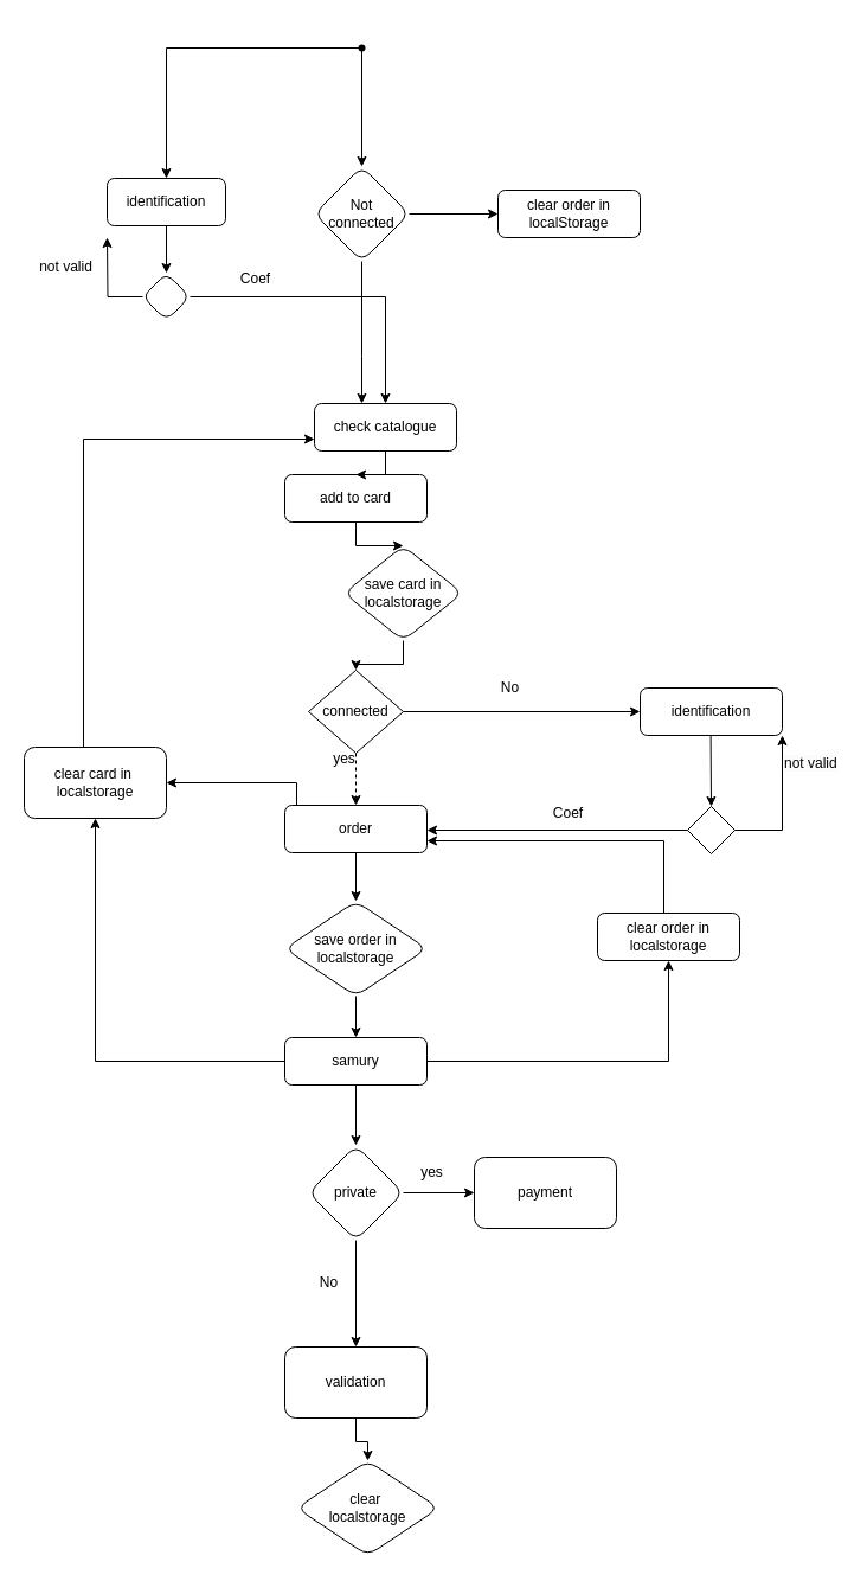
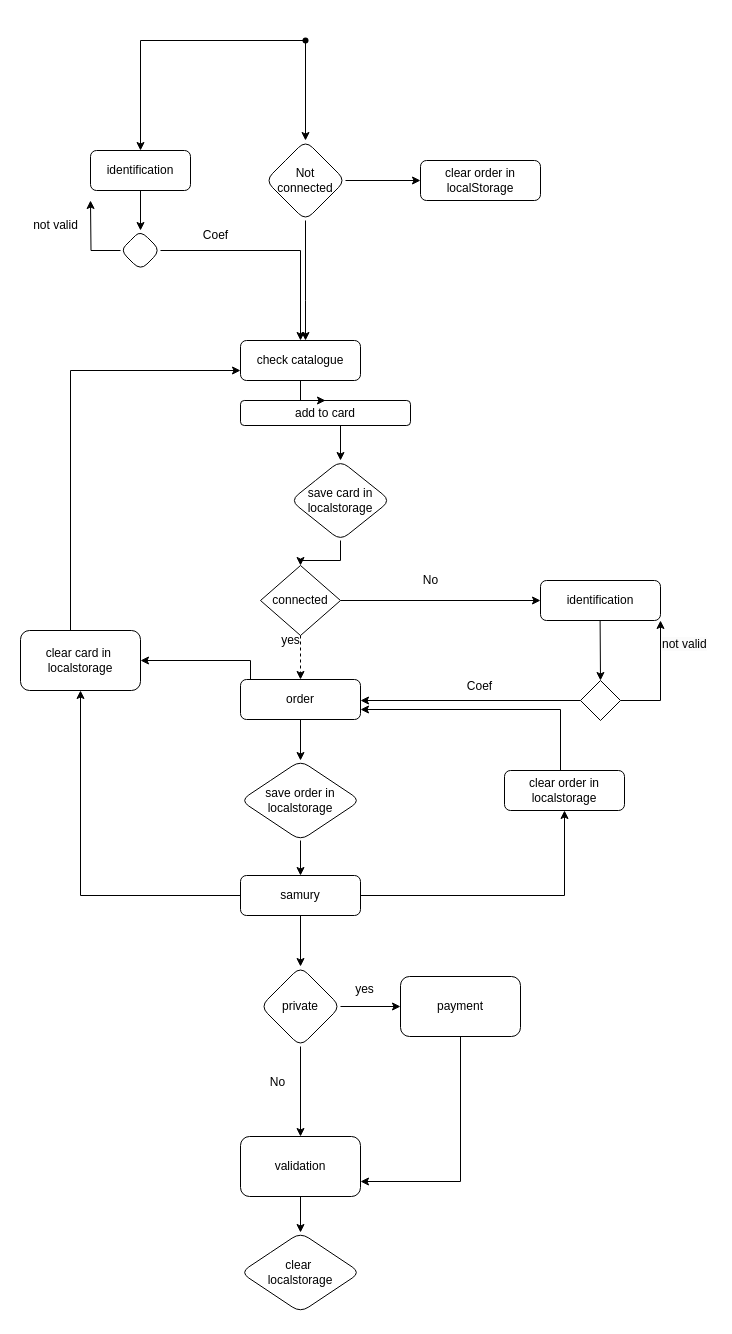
- <mxCell id="43" value="check catalogue" style="rounded=1;whiteSpace=wrap;html=1;fontSize=12;glass=0;strokeWidth=1;shadow=0;" parent="1" vertex="1"><mxGeometry x="265" y="340" width="120" height="40" as="geometry" /></mxCell>
+ <mxCell id="43" value="check catalogue" style="rounded=1;whiteSpace=wrap;html=1;fontSize=12;glass=0;strokeWidth=1;shadow=0;" parent="1" vertex="1"><mxGeometry x="240" y="340" width="120" height="40" as="geometry" /></mxCell>
- <mxCell id="4" value="add to card" style="rounded=1;whiteSpace=wrap;html=1;fontSize=12;glass=0;strokeWidth=1;shadow=0;" parent="1" vertex="1"><mxGeometry x="240" y="400" width="120" height="40" as="geometry" /></mxCell>
+ <mxCell id="4" value="add to card" style="rounded=1;whiteSpace=wrap;html=1;fontSize=12;glass=0;strokeWidth=1;shadow=0;" parent="1" vertex="1"><mxGeometry x="240" y="400" width="170" height="25" as="geometry" /></mxCell>
+ <mxCell id="36" style="edgeStyle=orthogonalEdgeStyle;rounded=0;orthogonalLoop=1;jettySize=auto;html=1;entryX=1;entryY=0.75;entryDx=0;entryDy=0;" edge="1" parent="1" source="37" target="39"><mxGeometry relative="1" as="geometry"><Array as="points"><mxPoint x="460" y="1181" /></Array></mxGeometry></mxCell>
- <mxCell id="56" value="clear&amp;nbsp;&lt;br&gt;localstorage" style="rhombus;whiteSpace=wrap;html=1;rounded=1;glass=0;strokeWidth=1;shadow=0;" vertex="1" parent="1"><mxGeometry x="250" y="1232" width="120" height="80" as="geometry" /></mxCell>
+ <mxCell id="56" value="clear&amp;nbsp;&lt;br&gt;localstorage" style="rhombus;whiteSpace=wrap;html=1;rounded=1;glass=0;strokeWidth=1;shadow=0;" vertex="1" parent="1"><mxGeometry x="240" y="1232" width="120" height="80" as="geometry" /></mxCell>
